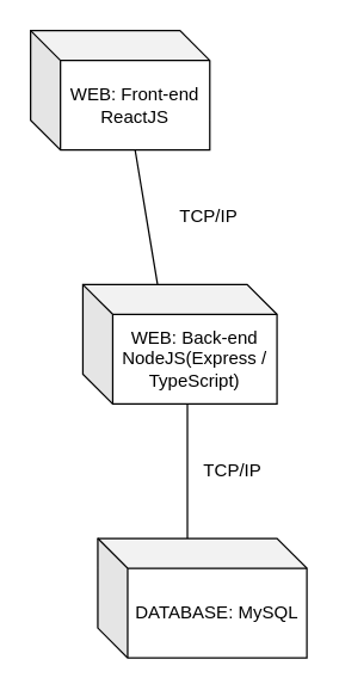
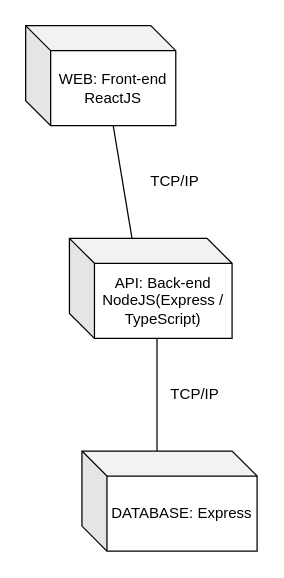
- <mxCell id="3" value="WEB: Back-end&lt;br&gt;NodeJS(Express / TypeScript)" style="shape=cube;whiteSpace=wrap;html=1;boundedLbl=1;backgroundOutline=1;darkOpacity=0.05;darkOpacity2=0.1;" parent="1" vertex="1"><mxGeometry x="55" y="190" width="130" height="80" as="geometry" /></mxCell>
+ <mxCell id="3" value="API: Back-end&lt;br&gt;NodeJS(Express / TypeScript)" style="shape=cube;whiteSpace=wrap;html=1;boundedLbl=1;backgroundOutline=1;darkOpacity=0.05;darkOpacity2=0.1;" parent="1" vertex="1"><mxGeometry x="55" y="190" width="130" height="80" as="geometry" /></mxCell>
- <mxCell id="4" value="DATABASE: MySQL" style="shape=cube;whiteSpace=wrap;html=1;boundedLbl=1;backgroundOutline=1;darkOpacity=0.05;darkOpacity2=0.1;" parent="1" vertex="1"><mxGeometry x="65" y="360" width="140" height="80" as="geometry" /></mxCell>
+ <mxCell id="4" value="DATABASE: Express" style="shape=cube;whiteSpace=wrap;html=1;boundedLbl=1;backgroundOutline=1;darkOpacity=0.05;darkOpacity2=0.1;" parent="1" vertex="1"><mxGeometry x="65" y="360" width="140" height="80" as="geometry" /></mxCell>
